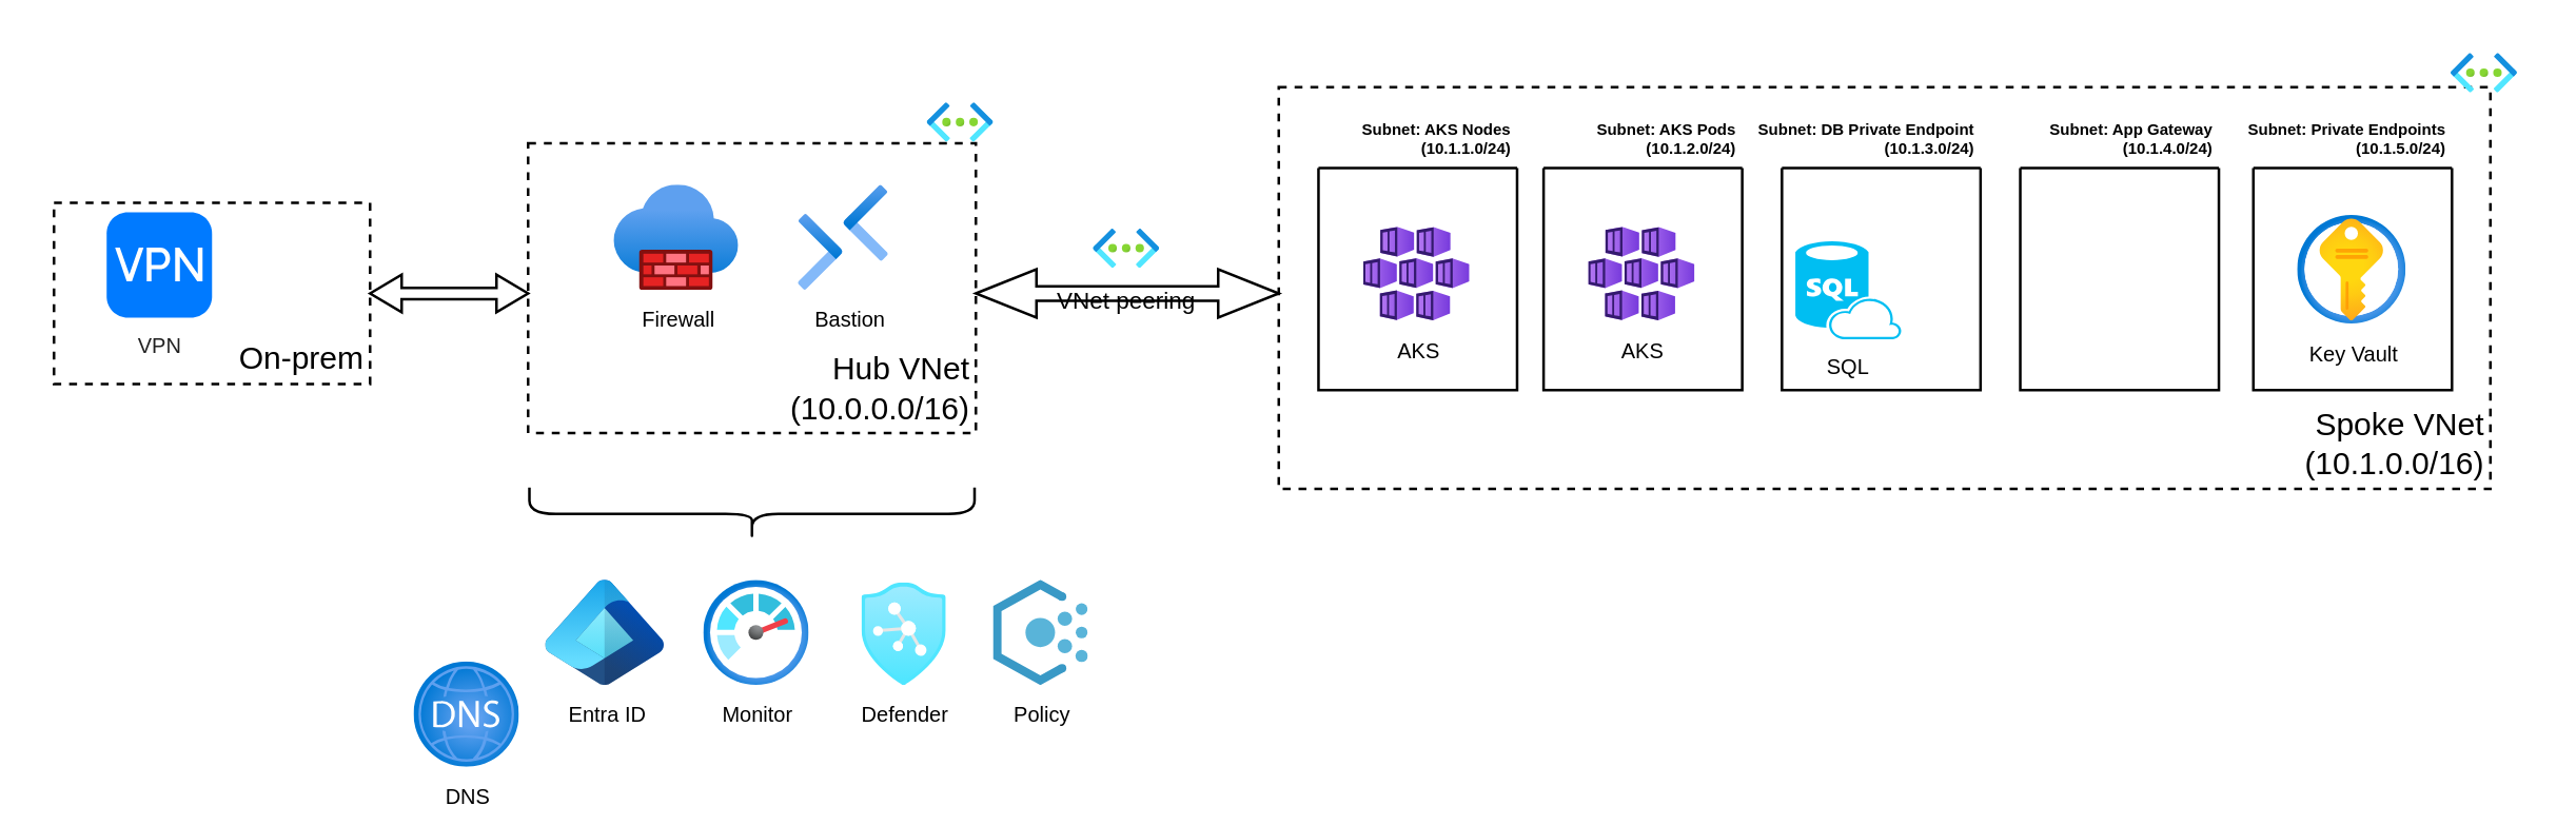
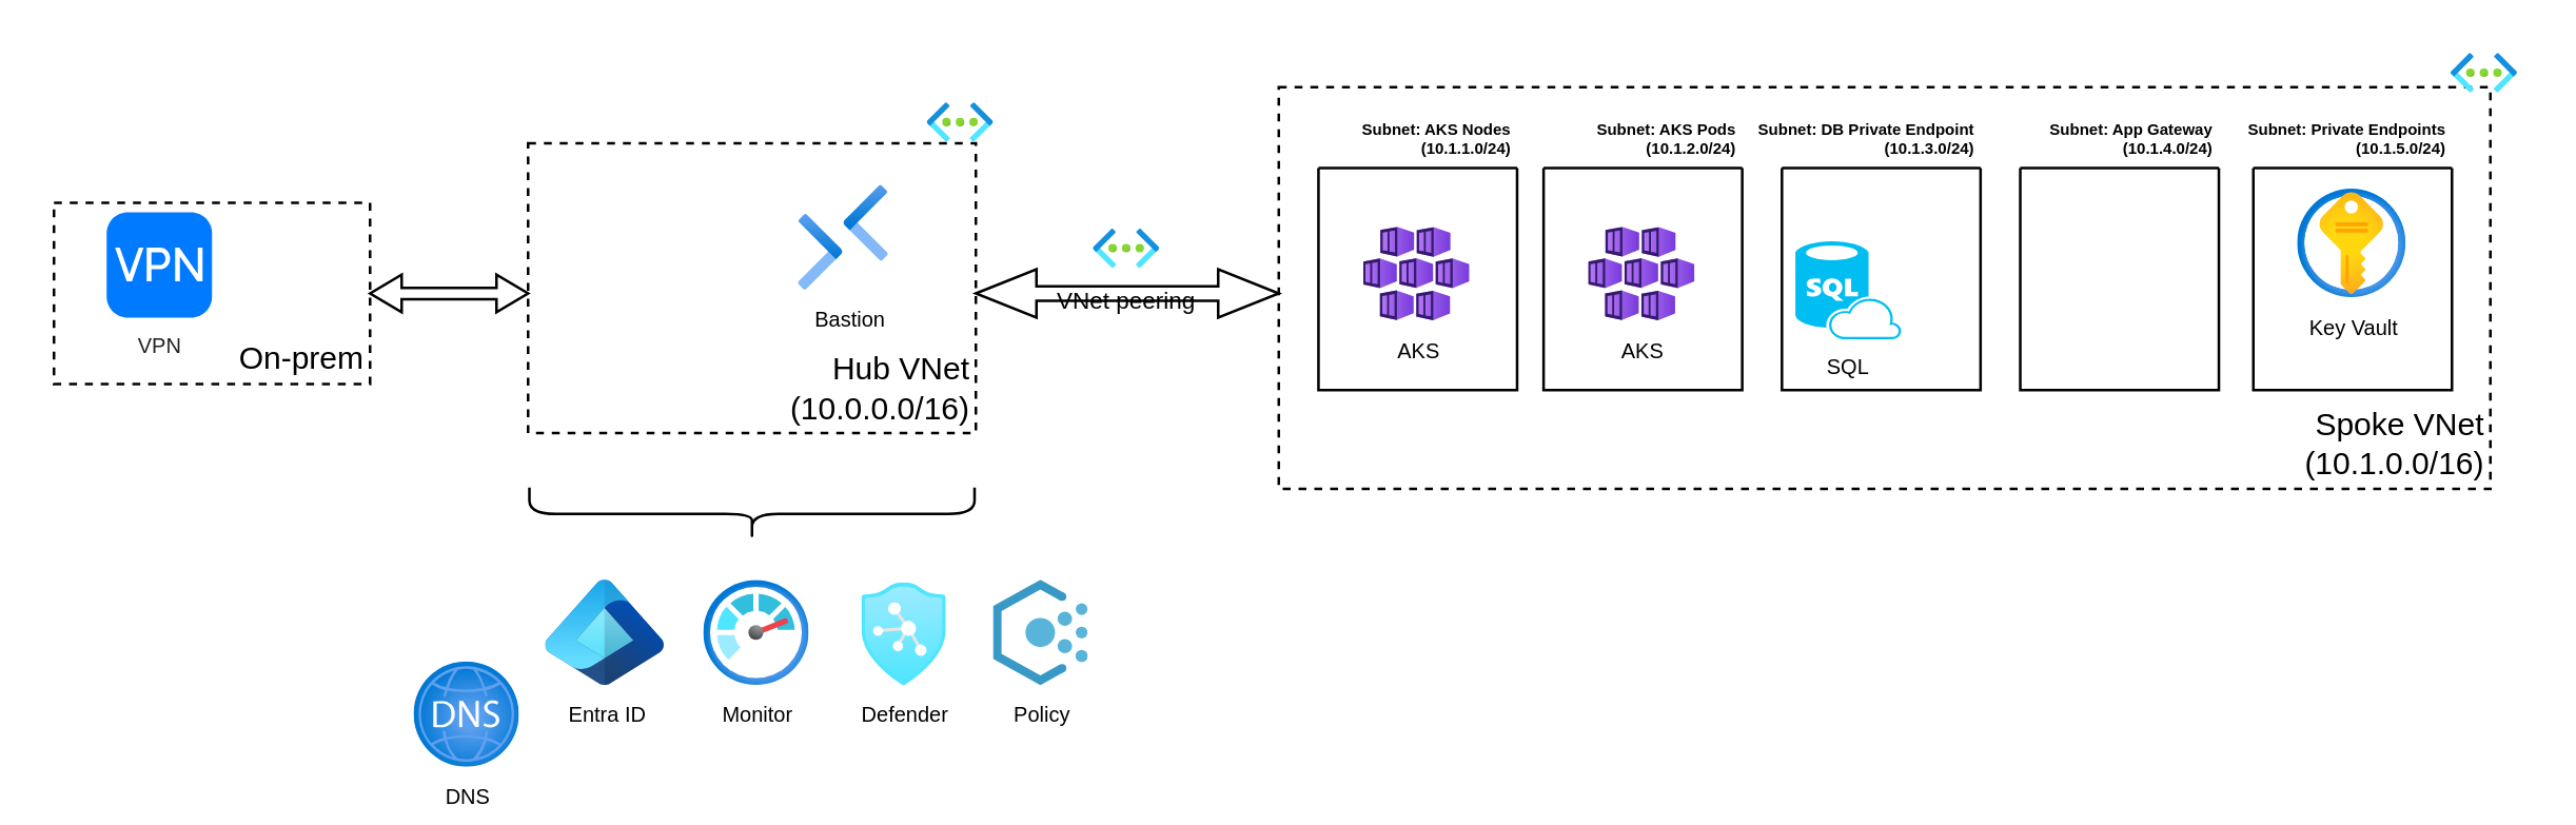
- <mxCell id="6" value="Firewall" style="image;aspect=fixed;html=1;points=[];align=center;fontSize=8;image=img/lib/azure2/networking/Firewalls.svg;" vertex="1" parent="1"><mxGeometry x="232.94" y="70" width="47.33" height="40" as="geometry" /></mxCell>
- <mxCell id="16" value="Key Vault" style="image;aspect=fixed;html=1;points=[];align=center;fontSize=8;image=img/lib/azure2/security/Key_Vaults.svg;" vertex="1" parent="15"><mxGeometry x="17.13" y="18.38" width="41.15" height="41.15" as="geometry" /></mxCell>
+ <mxCell id="16" value="Key Vault" style="image;aspect=fixed;html=1;points=[];align=center;fontSize=8;image=img/lib/azure2/security/Key_Vaults.svg;" vertex="1" parent="15"><mxGeometry x="17.13" y="8.38" width="41.15" height="41.15" as="geometry" /></mxCell>
